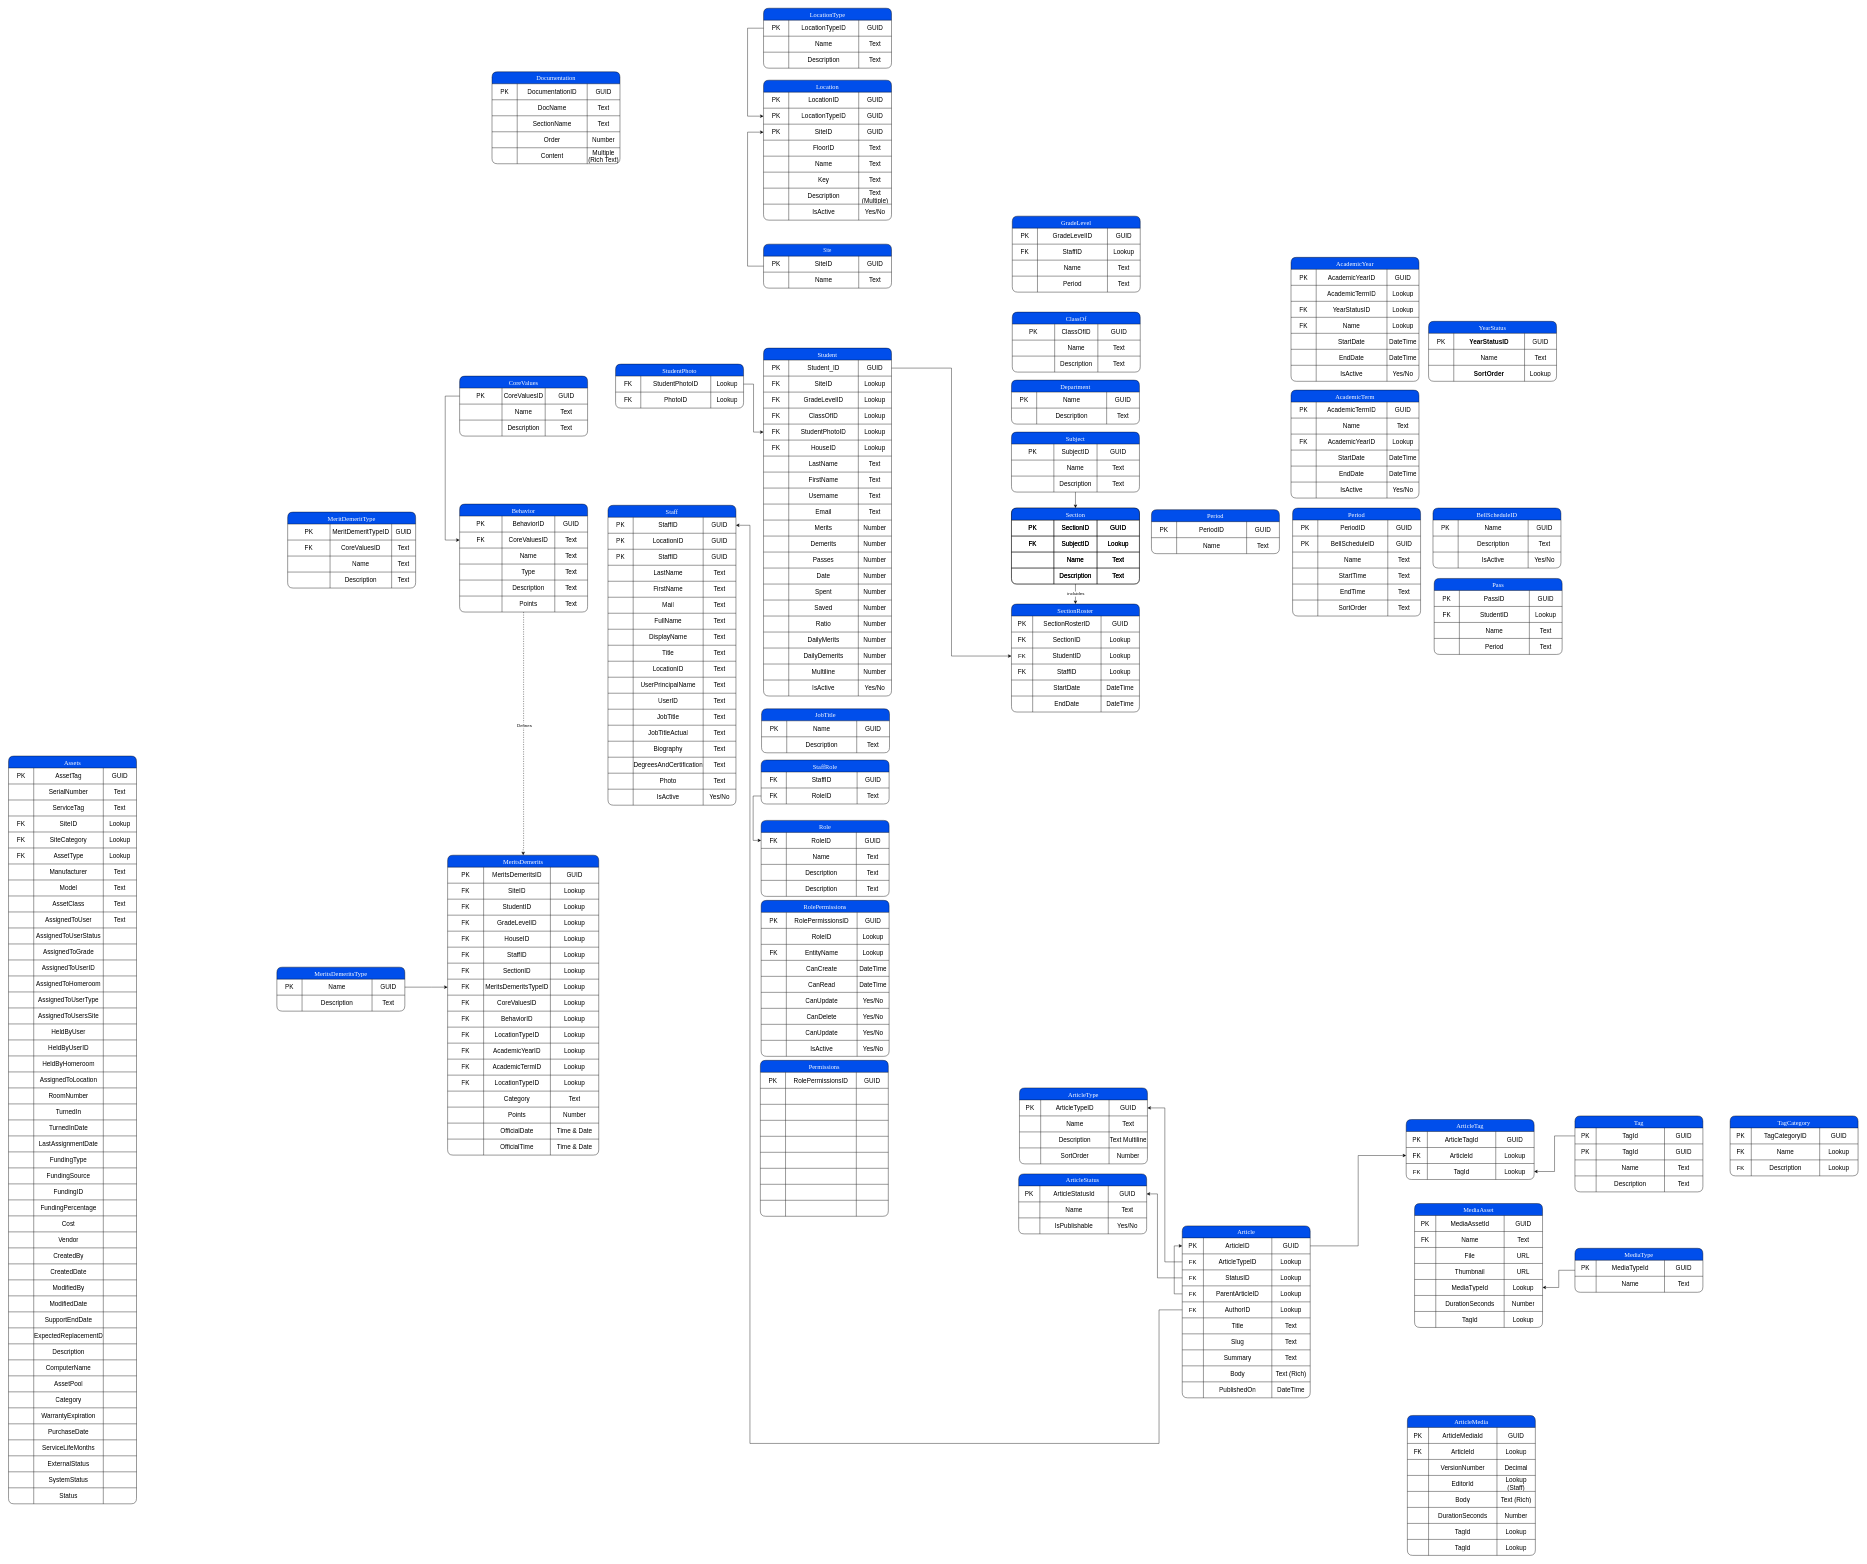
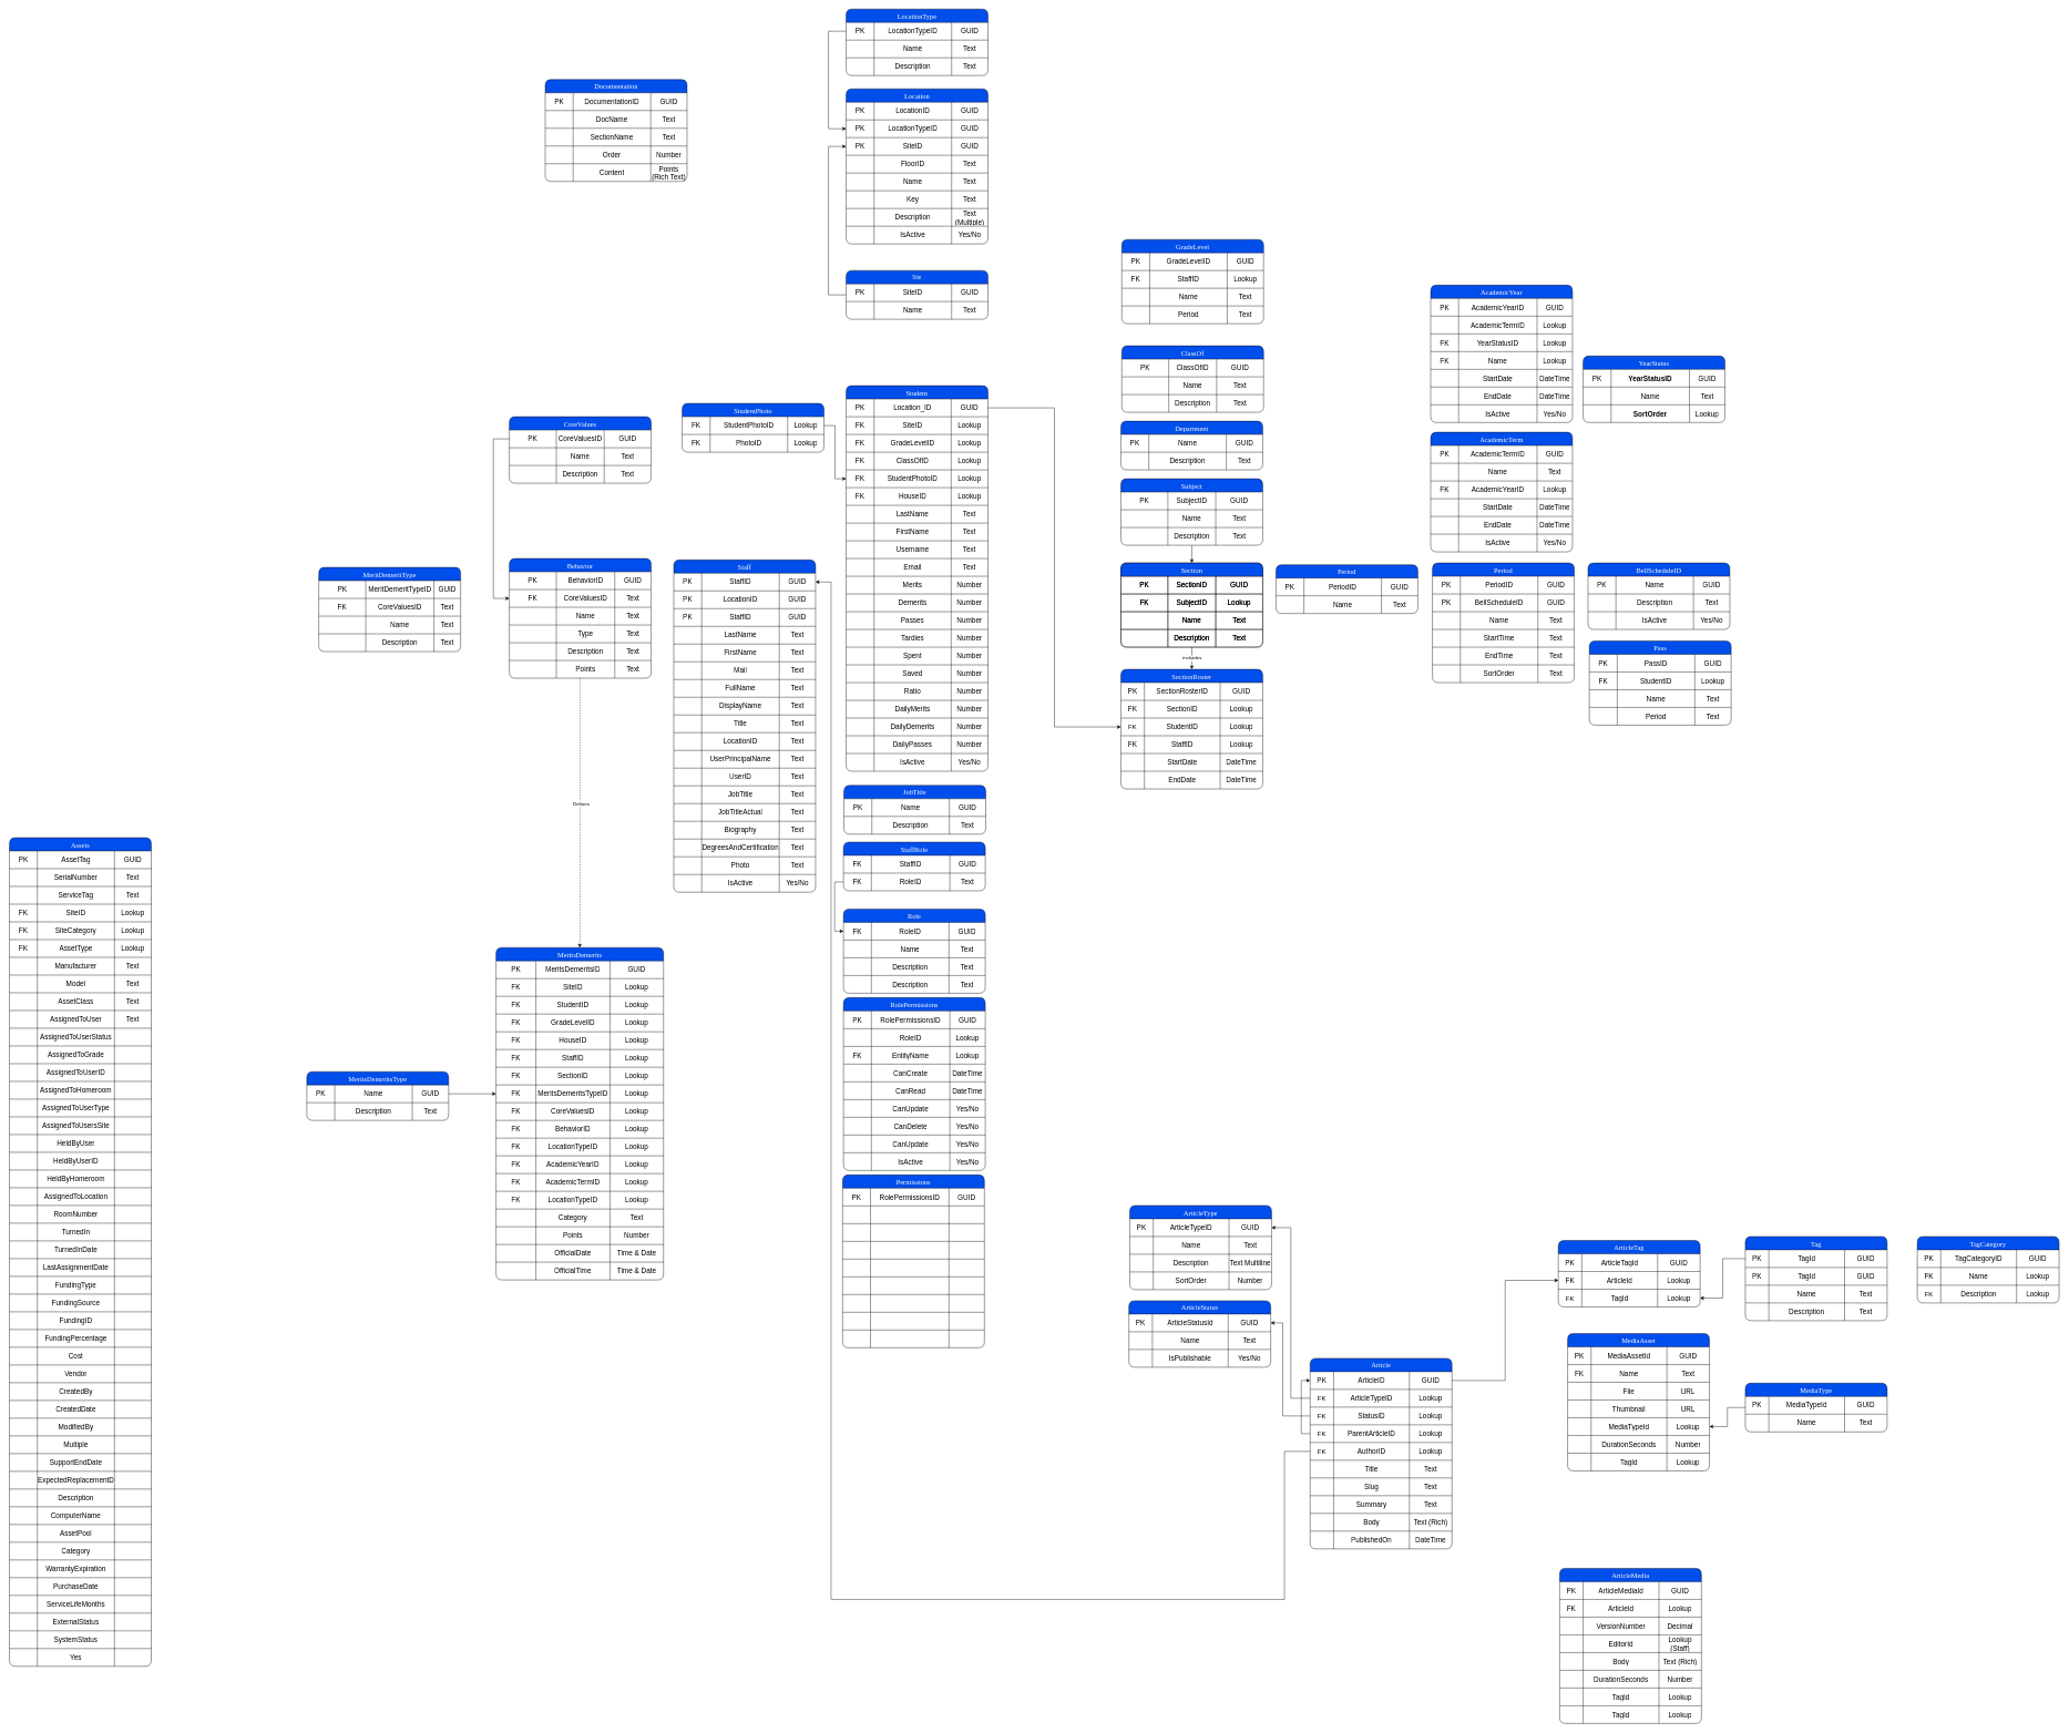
- <mxCell id="618" value="Multiple (Rich Text)" style="shape=partialRectangle;html=1;whiteSpace=wrap;connectable=0;strokeColor=inherit;overflow=hidden;fillColor=none;top=0;left=0;bottom=0;right=0;pointerEvents=1;fontSize=16;" parent="615" vertex="1"><mxGeometry x="238" width="82" height="40" as="geometry"><mxRectangle width="82" height="40" as="alternateBounds" /></mxGeometry></mxCell>
+ <mxCell id="618" value="Points (Rich Text)" style="shape=partialRectangle;html=1;whiteSpace=wrap;connectable=0;strokeColor=inherit;overflow=hidden;fillColor=none;top=0;left=0;bottom=0;right=0;pointerEvents=1;fontSize=16;" parent="615" vertex="1"><mxGeometry x="238" width="82" height="40" as="geometry"><mxRectangle width="82" height="40" as="alternateBounds" /></mxGeometry></mxCell>
- <mxCell id="16" value="Student_ID" style="shape=partialRectangle;html=1;whiteSpace=wrap;connectable=0;strokeColor=inherit;overflow=hidden;fillColor=none;top=0;left=0;bottom=0;right=0;pointerEvents=1;fontSize=16;" parent="14" vertex="1"><mxGeometry x="63" width="174" height="40" as="geometry"><mxRectangle width="174" height="40" as="alternateBounds" /></mxGeometry></mxCell>
+ <mxCell id="16" value="Location_ID" style="shape=partialRectangle;html=1;whiteSpace=wrap;connectable=0;strokeColor=inherit;overflow=hidden;fillColor=none;top=0;left=0;bottom=0;right=0;pointerEvents=1;fontSize=16;" parent="14" vertex="1"><mxGeometry x="63" width="174" height="40" as="geometry"><mxRectangle width="174" height="40" as="alternateBounds" /></mxGeometry></mxCell>
- <mxCell id="68" value="Date" style="shape=partialRectangle;html=1;whiteSpace=wrap;connectable=0;strokeColor=inherit;overflow=hidden;fillColor=none;top=0;left=0;bottom=0;right=0;pointerEvents=1;fontSize=16;" parent="66" vertex="1"><mxGeometry x="63" width="174" height="40" as="geometry"><mxRectangle width="174" height="40" as="alternateBounds" /></mxGeometry></mxCell>
+ <mxCell id="68" value="Tardies" style="shape=partialRectangle;html=1;whiteSpace=wrap;connectable=0;strokeColor=inherit;overflow=hidden;fillColor=none;top=0;left=0;bottom=0;right=0;pointerEvents=1;fontSize=16;" parent="66" vertex="1"><mxGeometry x="63" width="174" height="40" as="geometry"><mxRectangle width="174" height="40" as="alternateBounds" /></mxGeometry></mxCell>
- <mxCell id="92" value="Multiline" style="shape=partialRectangle;html=1;whiteSpace=wrap;connectable=0;strokeColor=inherit;overflow=hidden;fillColor=none;top=0;left=0;bottom=0;right=0;pointerEvents=1;fontSize=16;" parent="90" vertex="1"><mxGeometry x="63" width="174" height="40" as="geometry"><mxRectangle width="174" height="40" as="alternateBounds" /></mxGeometry></mxCell>
+ <mxCell id="92" value="DailyPasses" style="shape=partialRectangle;html=1;whiteSpace=wrap;connectable=0;strokeColor=inherit;overflow=hidden;fillColor=none;top=0;left=0;bottom=0;right=0;pointerEvents=1;fontSize=16;" parent="90" vertex="1"><mxGeometry x="63" width="174" height="40" as="geometry"><mxRectangle width="174" height="40" as="alternateBounds" /></mxGeometry></mxCell>
- <mxCell id="754" value="ModifiedDate" style="shape=partialRectangle;html=1;whiteSpace=wrap;connectable=0;strokeColor=inherit;overflow=hidden;fillColor=none;top=0;left=0;bottom=0;right=0;pointerEvents=1;fontSize=16;" parent="752" vertex="1"><mxGeometry x="63" width="174" height="40" as="geometry"><mxRectangle width="174" height="40" as="alternateBounds" /></mxGeometry></mxCell>
+ <mxCell id="754" value="Multiple" style="shape=partialRectangle;html=1;whiteSpace=wrap;connectable=0;strokeColor=inherit;overflow=hidden;fillColor=none;top=0;left=0;bottom=0;right=0;pointerEvents=1;fontSize=16;" parent="752" vertex="1"><mxGeometry x="63" width="174" height="40" as="geometry"><mxRectangle width="174" height="40" as="alternateBounds" /></mxGeometry></mxCell>
- <mxCell id="802" value="Status" style="shape=partialRectangle;html=1;whiteSpace=wrap;connectable=0;strokeColor=inherit;overflow=hidden;fillColor=none;top=0;left=0;bottom=0;right=0;pointerEvents=1;fontSize=16;" parent="800" vertex="1"><mxGeometry x="63" width="174" height="40" as="geometry"><mxRectangle width="174" height="40" as="alternateBounds" /></mxGeometry></mxCell>
+ <mxCell id="802" value="Yes" style="shape=partialRectangle;html=1;whiteSpace=wrap;connectable=0;strokeColor=inherit;overflow=hidden;fillColor=none;top=0;left=0;bottom=0;right=0;pointerEvents=1;fontSize=16;" parent="800" vertex="1"><mxGeometry x="63" width="174" height="40" as="geometry"><mxRectangle width="174" height="40" as="alternateBounds" /></mxGeometry></mxCell>
